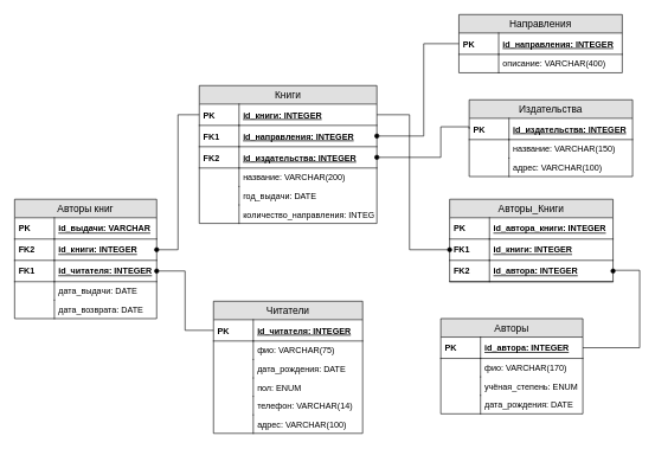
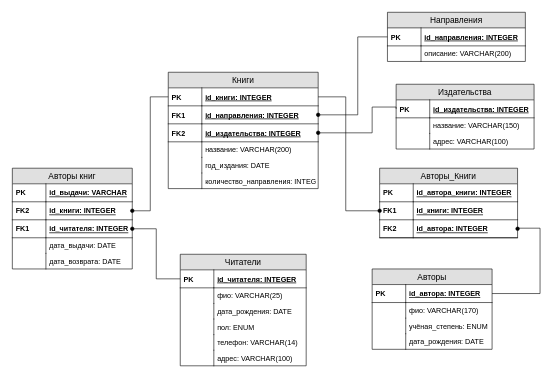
- <mxCell id="65" value="описание: VARCHAR(400)" style="shape=partialRectangle;top=0;left=0;right=0;bottom=0;align=left;verticalAlign=top;fillColor=none;spacingLeft=60;spacingRight=4;overflow=hidden;rotatable=0;points=[[0,0.5],[1,0.5]];portConstraint=eastwest;dropTarget=0;fontSize=12;" parent="62" vertex="1"><mxGeometry y="56" width="230" height="26" as="geometry" /></mxCell>
+ <mxCell id="65" value="описание: VARCHAR(200)" style="shape=partialRectangle;top=0;left=0;right=0;bottom=0;align=left;verticalAlign=top;fillColor=none;spacingLeft=60;spacingRight=4;overflow=hidden;rotatable=0;points=[[0,0.5],[1,0.5]];portConstraint=eastwest;dropTarget=0;fontSize=12;" parent="62" vertex="1"><mxGeometry y="56" width="230" height="26" as="geometry" /></mxCell>
- <mxCell id="22" value="год_выдачи: DATE" style="shape=partialRectangle;top=0;left=0;right=0;bottom=0;align=left;verticalAlign=top;fillColor=none;spacingLeft=60;spacingRight=4;overflow=hidden;rotatable=0;points=[[0,0.5],[1,0.5]];portConstraint=eastwest;dropTarget=0;fontSize=12;" parent="13" vertex="1"><mxGeometry y="142" width="250" height="26" as="geometry" /></mxCell>
+ <mxCell id="22" value="год_издания: DATE" style="shape=partialRectangle;top=0;left=0;right=0;bottom=0;align=left;verticalAlign=top;fillColor=none;spacingLeft=60;spacingRight=4;overflow=hidden;rotatable=0;points=[[0,0.5],[1,0.5]];portConstraint=eastwest;dropTarget=0;fontSize=12;" parent="13" vertex="1"><mxGeometry y="142" width="250" height="26" as="geometry" /></mxCell>
- <mxCell id="29" value="фио: VARCHAR(75)" style="shape=partialRectangle;top=0;left=0;right=0;bottom=0;align=left;verticalAlign=top;fillColor=none;spacingLeft=60;spacingRight=4;overflow=hidden;rotatable=0;points=[[0,0.5],[1,0.5]];portConstraint=eastwest;dropTarget=0;fontSize=12;" parent="26" vertex="1"><mxGeometry y="56" width="210" height="26" as="geometry" /></mxCell>
+ <mxCell id="29" value="фио: VARCHAR(25)" style="shape=partialRectangle;top=0;left=0;right=0;bottom=0;align=left;verticalAlign=top;fillColor=none;spacingLeft=60;spacingRight=4;overflow=hidden;rotatable=0;points=[[0,0.5],[1,0.5]];portConstraint=eastwest;dropTarget=0;fontSize=12;" parent="26" vertex="1"><mxGeometry y="56" width="210" height="26" as="geometry" /></mxCell>
